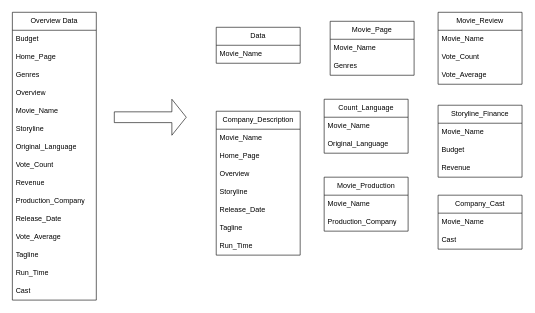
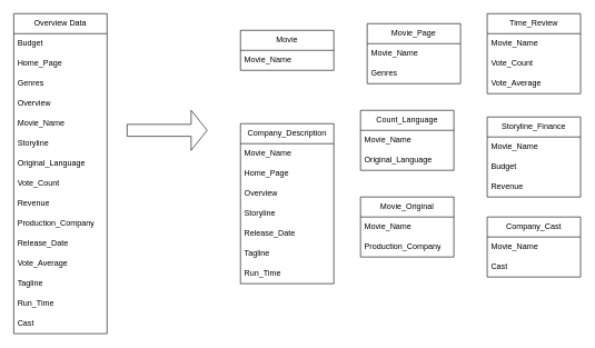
- <mxCell id="27" value="Movie_Review" style="swimlane;fontStyle=0;childLayout=stackLayout;horizontal=1;startSize=30;horizontalStack=0;resizeParent=1;resizeParentMax=0;resizeLast=0;collapsible=1;marginBottom=0;whiteSpace=wrap;html=1;" vertex="1" parent="1"><mxGeometry x="730" y="20" width="140" height="120" as="geometry" /></mxCell>
+ <mxCell id="27" value="Time_Review" style="swimlane;fontStyle=0;childLayout=stackLayout;horizontal=1;startSize=30;horizontalStack=0;resizeParent=1;resizeParentMax=0;resizeLast=0;collapsible=1;marginBottom=0;whiteSpace=wrap;html=1;" vertex="1" parent="1"><mxGeometry x="730" y="20" width="140" height="120" as="geometry" /></mxCell>
- <mxCell id="19" value="Data" style="swimlane;fontStyle=0;childLayout=stackLayout;horizontal=1;startSize=30;horizontalStack=0;resizeParent=1;resizeParentMax=0;resizeLast=0;collapsible=1;marginBottom=0;whiteSpace=wrap;html=1;" vertex="1" parent="1"><mxGeometry x="360" y="45" width="140" height="60" as="geometry" /></mxCell>
+ <mxCell id="19" value="Movie" style="swimlane;fontStyle=0;childLayout=stackLayout;horizontal=1;startSize=30;horizontalStack=0;resizeParent=1;resizeParentMax=0;resizeLast=0;collapsible=1;marginBottom=0;whiteSpace=wrap;html=1;" vertex="1" parent="1"><mxGeometry x="360" y="45" width="140" height="60" as="geometry" /></mxCell>
- <mxCell id="46" value="Movie_Production" style="swimlane;fontStyle=0;childLayout=stackLayout;horizontal=1;startSize=30;horizontalStack=0;resizeParent=1;resizeParentMax=0;resizeLast=0;collapsible=1;marginBottom=0;whiteSpace=wrap;html=1;" vertex="1" parent="1"><mxGeometry x="540" y="295" width="140" height="90" as="geometry" /></mxCell>
+ <mxCell id="46" value="Movie_Original" style="swimlane;fontStyle=0;childLayout=stackLayout;horizontal=1;startSize=30;horizontalStack=0;resizeParent=1;resizeParentMax=0;resizeLast=0;collapsible=1;marginBottom=0;whiteSpace=wrap;html=1;" vertex="1" parent="1"><mxGeometry x="540" y="295" width="140" height="90" as="geometry" /></mxCell>
